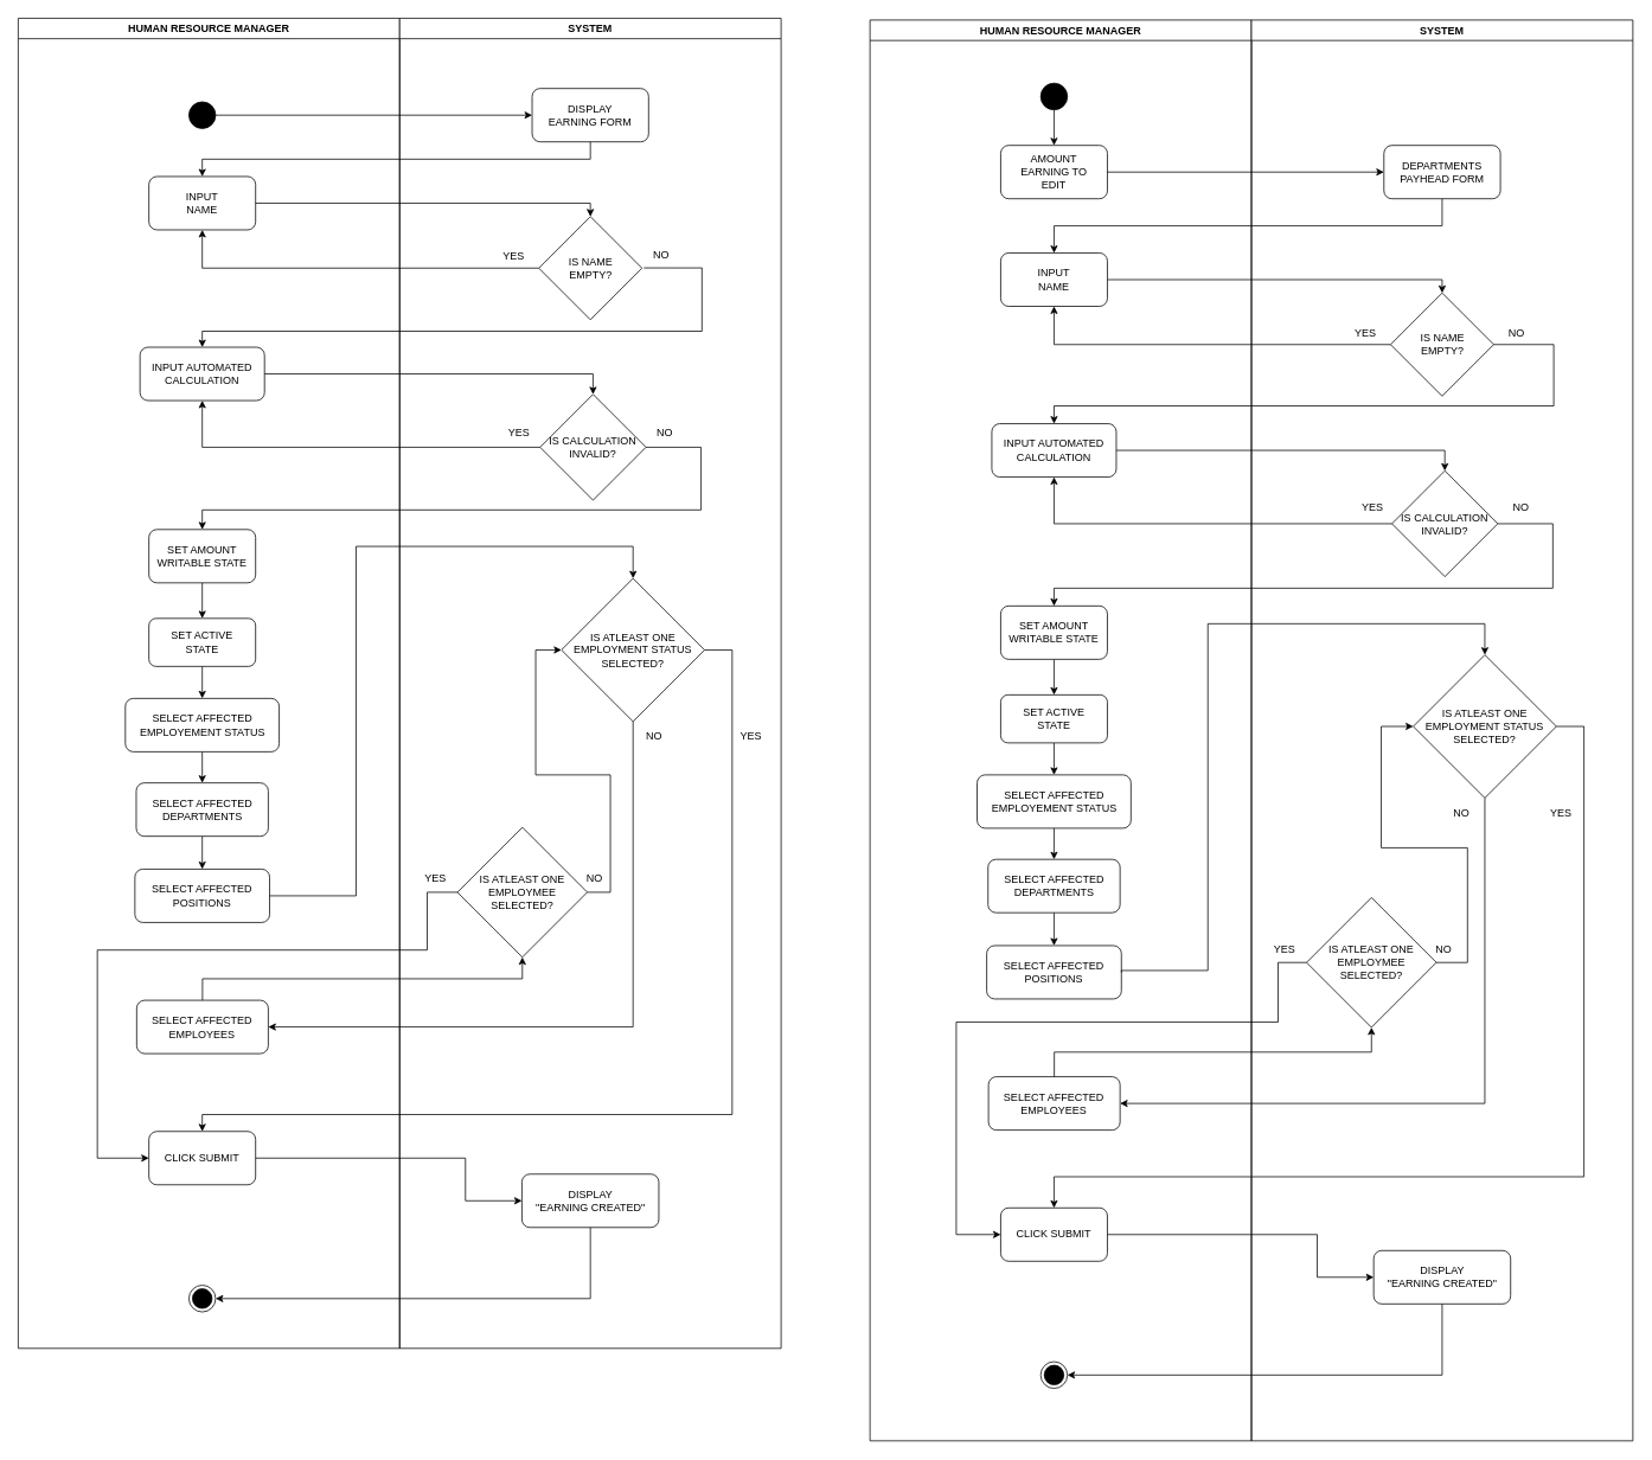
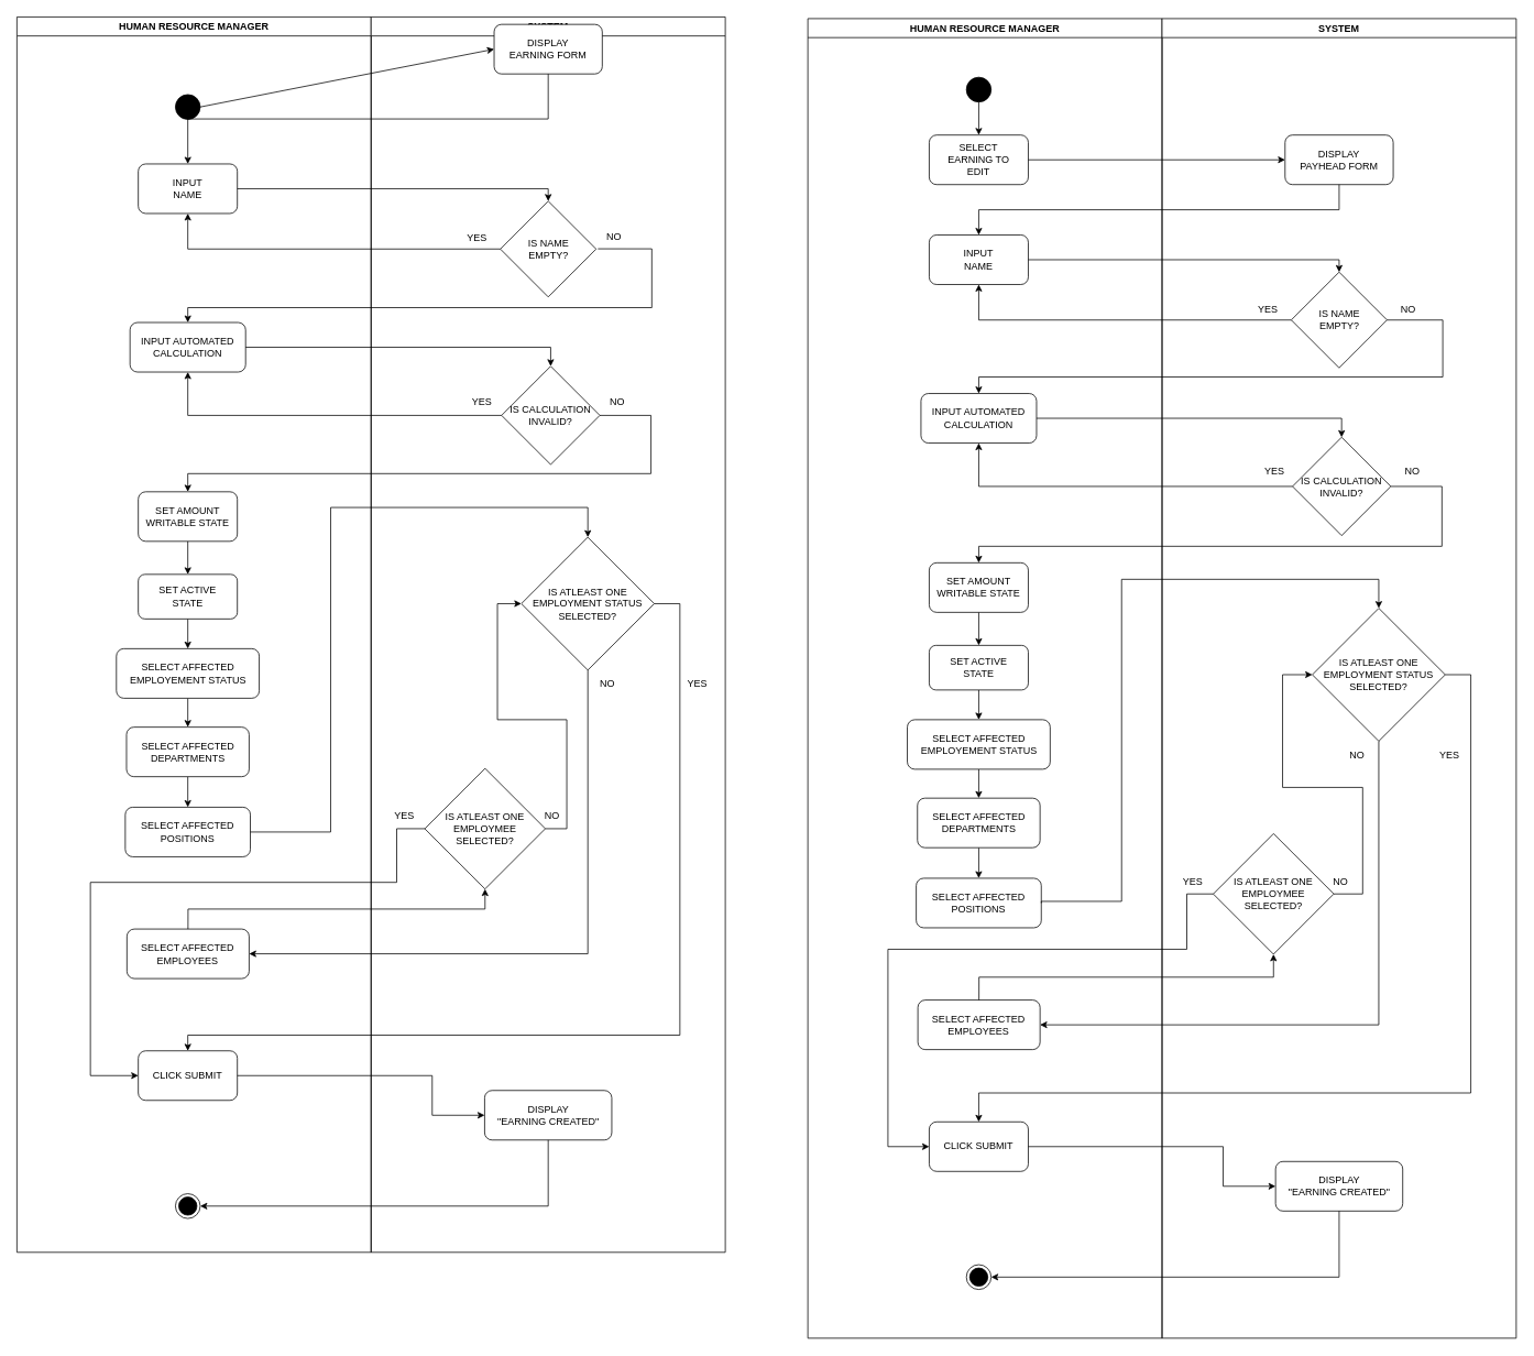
- <mxCell id="26" value="DISPLAY&lt;br&gt;EARNING&amp;nbsp;FORM" style="rounded=1;whiteSpace=wrap;html=1;" parent="18" vertex="1"><mxGeometry x="149" y="79" width="131" height="60" as="geometry" /></mxCell>
+ <mxCell id="26" value="DISPLAY&lt;br&gt;EARNING&amp;nbsp;FORM" style="rounded=1;whiteSpace=wrap;html=1;" parent="18" vertex="1"><mxGeometry x="149" y="9" width="131" height="60" as="geometry" /></mxCell>
- <mxCell id="61" value="AMOUNT&lt;br&gt;EARNING TO&lt;br&gt;EDIT" style="rounded=1;whiteSpace=wrap;html=1;" parent="45" vertex="1"><mxGeometry x="147" y="141" width="120" height="60" as="geometry" /></mxCell>
+ <mxCell id="61" value="SELECT&lt;br&gt;EARNING TO&lt;br&gt;EDIT" style="rounded=1;whiteSpace=wrap;html=1;" parent="45" vertex="1"><mxGeometry x="147" y="141" width="120" height="60" as="geometry" /></mxCell>
- <mxCell id="71" value="DEPARTMENTS&lt;br&gt;PAYHEAD&amp;nbsp;FORM" style="rounded=1;whiteSpace=wrap;html=1;" parent="63" vertex="1"><mxGeometry x="149" y="141" width="131" height="60" as="geometry" /></mxCell>
+ <mxCell id="71" value="DISPLAY&lt;br&gt;PAYHEAD&amp;nbsp;FORM" style="rounded=1;whiteSpace=wrap;html=1;" parent="63" vertex="1"><mxGeometry x="149" y="141" width="131" height="60" as="geometry" /></mxCell>
